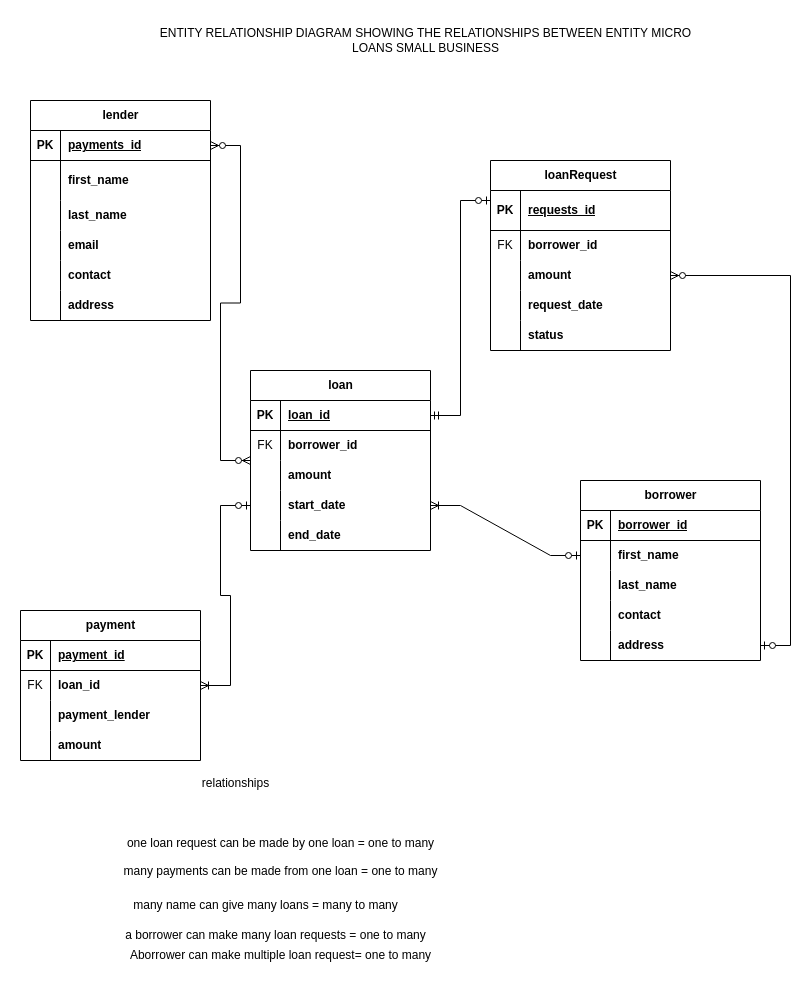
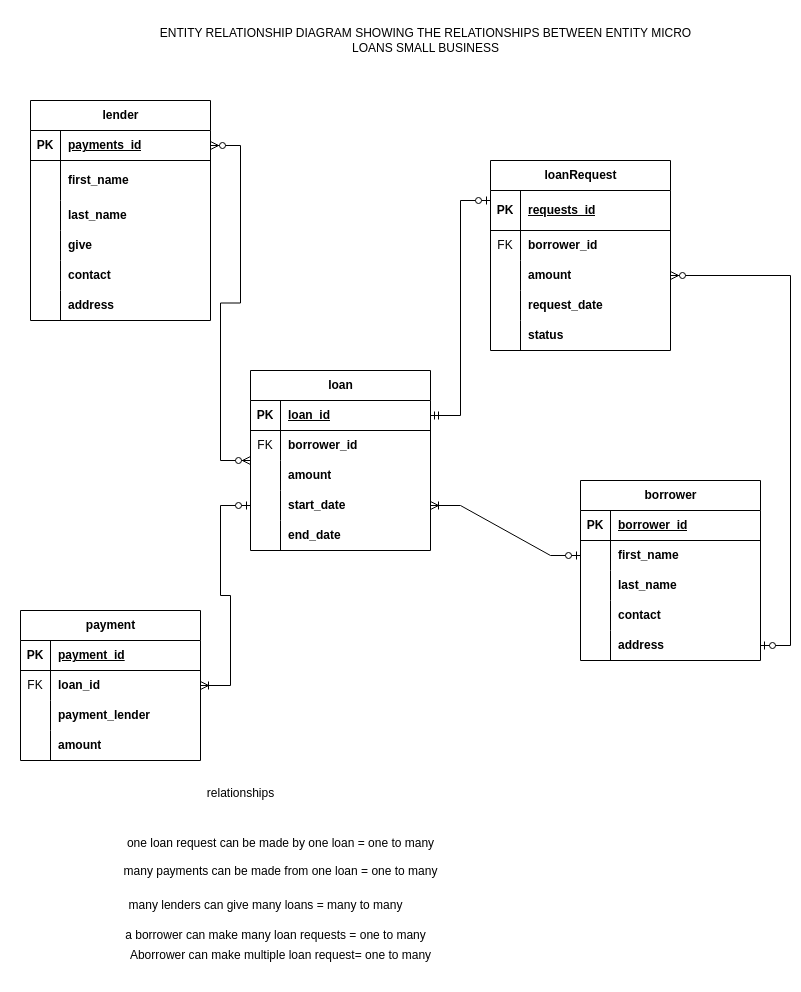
- <mxCell id="30" value="email" style="shape=partialRectangle;connectable=0;fillColor=none;top=0;left=0;bottom=0;right=0;align=left;spacingLeft=6;overflow=hidden;whiteSpace=wrap;html=1;fontStyle=1" parent="28" vertex="1"><mxGeometry x="30" width="150" height="30" as="geometry"><mxRectangle width="150" height="30" as="alternateBounds" /></mxGeometry></mxCell>
+ <mxCell id="30" value="give" style="shape=partialRectangle;connectable=0;fillColor=none;top=0;left=0;bottom=0;right=0;align=left;spacingLeft=6;overflow=hidden;whiteSpace=wrap;html=1;fontStyle=1" parent="28" vertex="1"><mxGeometry x="30" width="150" height="30" as="geometry"><mxRectangle width="150" height="30" as="alternateBounds" /></mxGeometry></mxCell>
- <mxCell id="93" value="relationships" style="text;html=1;align=center;verticalAlign=middle;resizable=0;points=[];autosize=1;strokeColor=none;fillColor=none;" vertex="1" parent="1"><mxGeometry x="190" y="768" width="90" height="30" as="geometry" /></mxCell>
+ <mxCell id="93" value="relationships" style="text;html=1;align=center;verticalAlign=middle;resizable=0;points=[];autosize=1;strokeColor=none;fillColor=none;" vertex="1" parent="1"><mxGeometry x="195" y="778" width="90" height="30" as="geometry" /></mxCell>
- <mxCell id="91" value="many name can give many loans = many to many" style="text;html=1;align=center;verticalAlign=middle;resizable=0;points=[];autosize=1;strokeColor=none;fillColor=none;" vertex="1" parent="1"><mxGeometry x="115" y="890" width="300" height="30" as="geometry" /></mxCell>
+ <mxCell id="91" value="many lenders can give many loans = many to many" style="text;html=1;align=center;verticalAlign=middle;resizable=0;points=[];autosize=1;strokeColor=none;fillColor=none;" vertex="1" parent="1"><mxGeometry x="115" y="890" width="300" height="30" as="geometry" /></mxCell>
